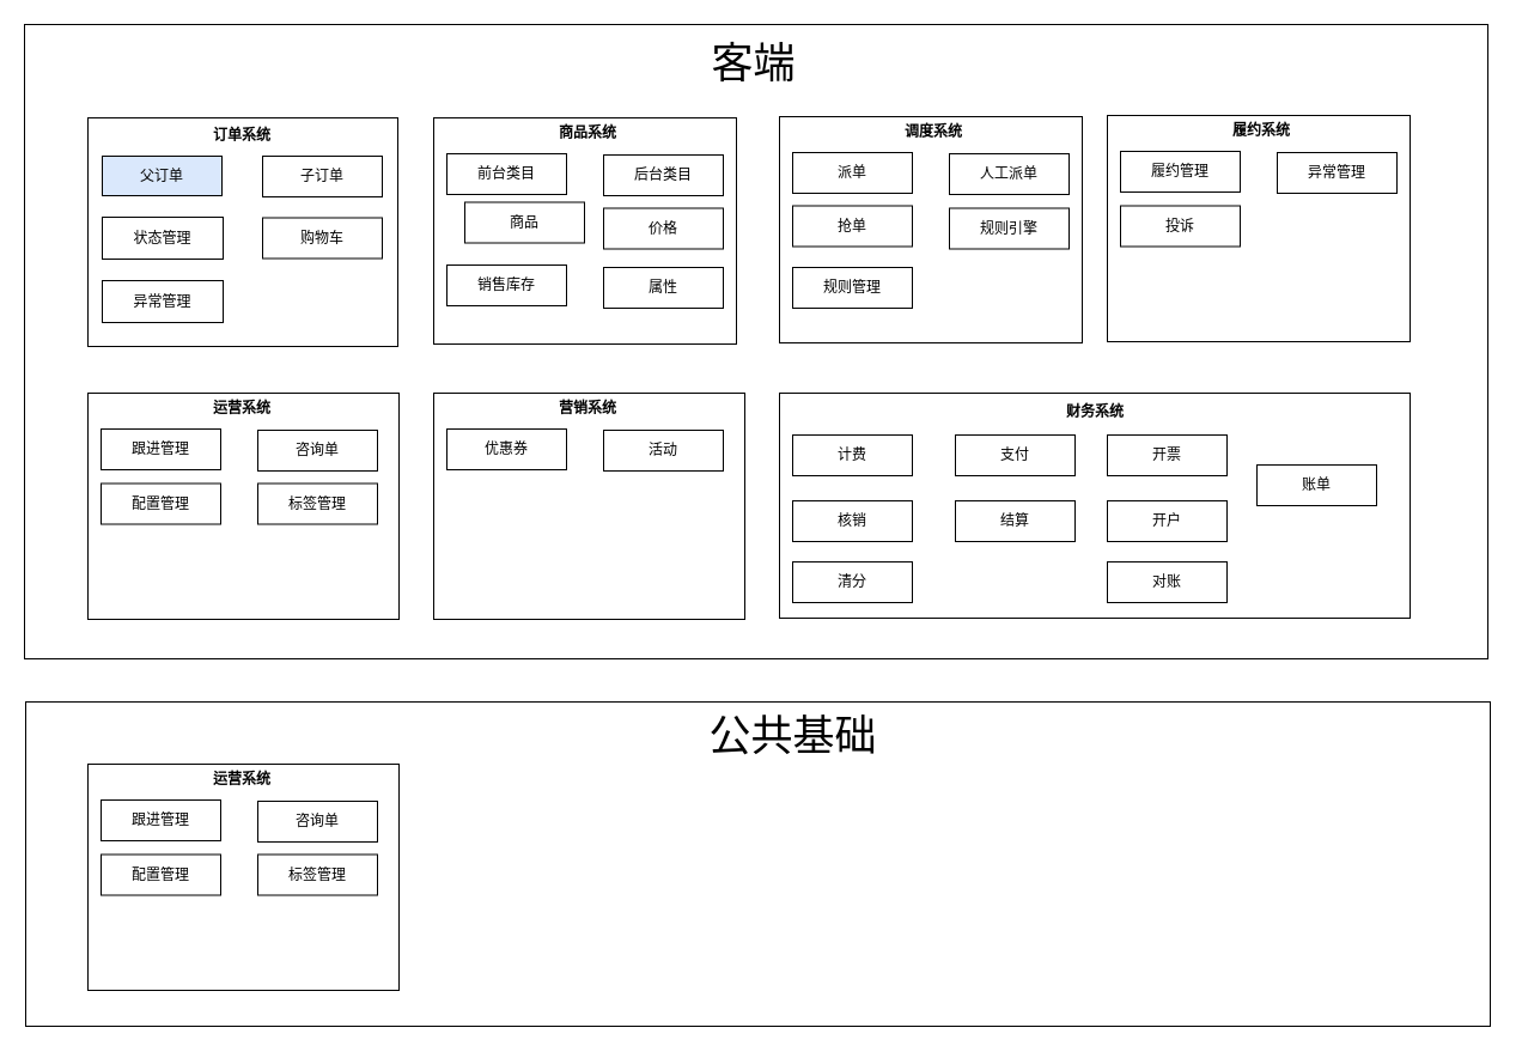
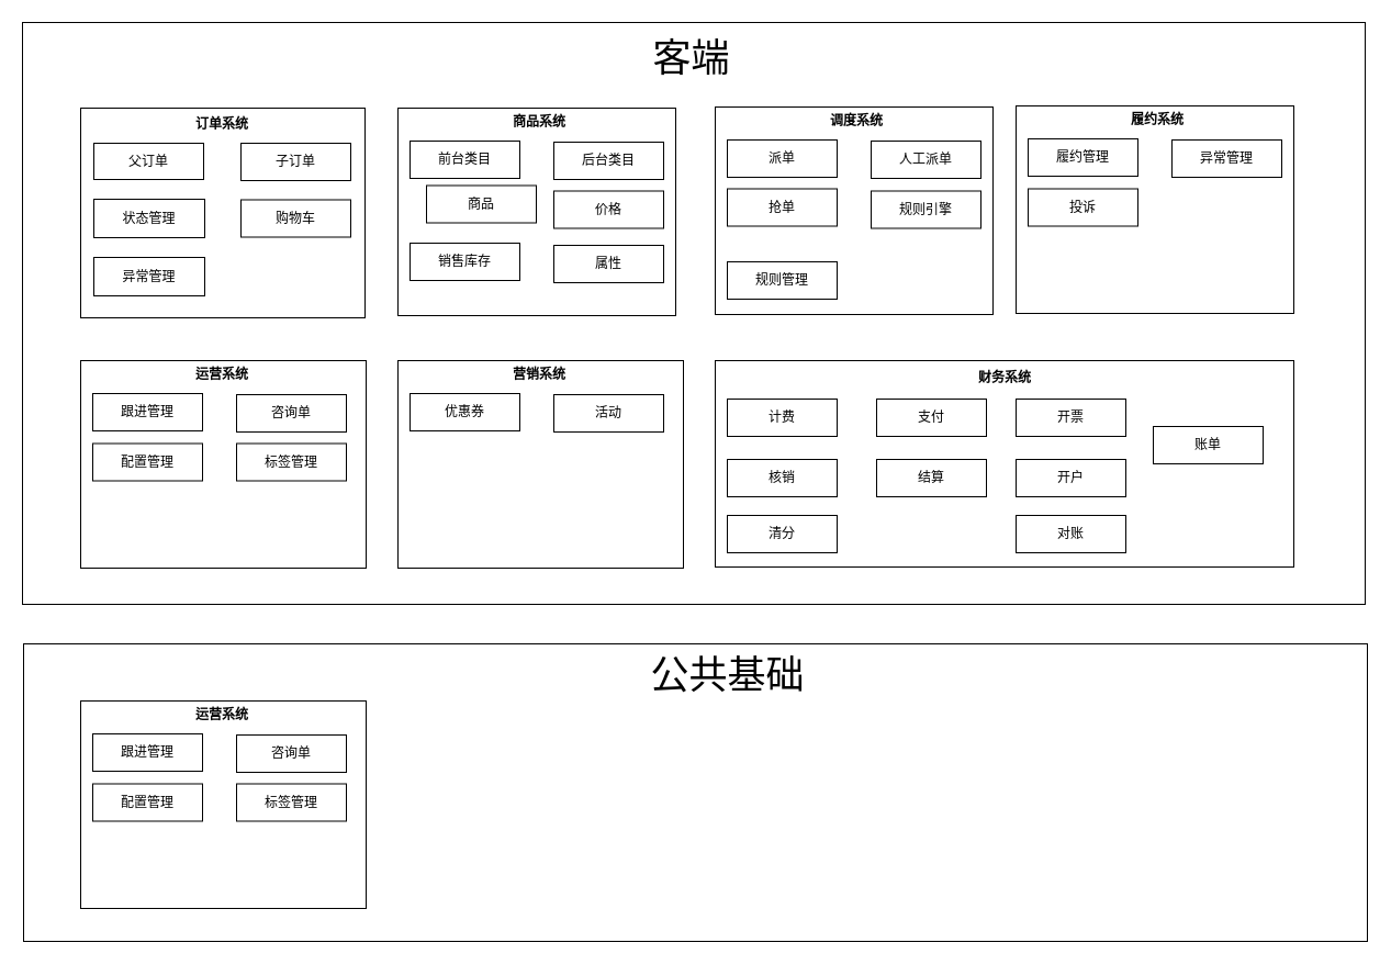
- <mxCell id="6" value="父订单" style="rounded=0;whiteSpace=wrap;html=1;fillColor=#dae8fc;" vertex="1" parent="1"><mxGeometry x="85" y="130" width="100" height="33" as="geometry" /></mxCell>
+ <mxCell id="6" value="父订单" style="rounded=0;whiteSpace=wrap;html=1;" vertex="1" parent="1"><mxGeometry x="85" y="130" width="100" height="33" as="geometry" /></mxCell>
- <mxCell id="22" value="规则管理" style="rounded=0;whiteSpace=wrap;html=1;" vertex="1" parent="1"><mxGeometry x="662" y="223" width="100" height="34" as="geometry" /></mxCell>
+ <mxCell id="22" value="规则管理" style="rounded=0;whiteSpace=wrap;html=1;" vertex="1" parent="1"><mxGeometry x="662" y="238" width="100" height="34" as="geometry" /></mxCell>
